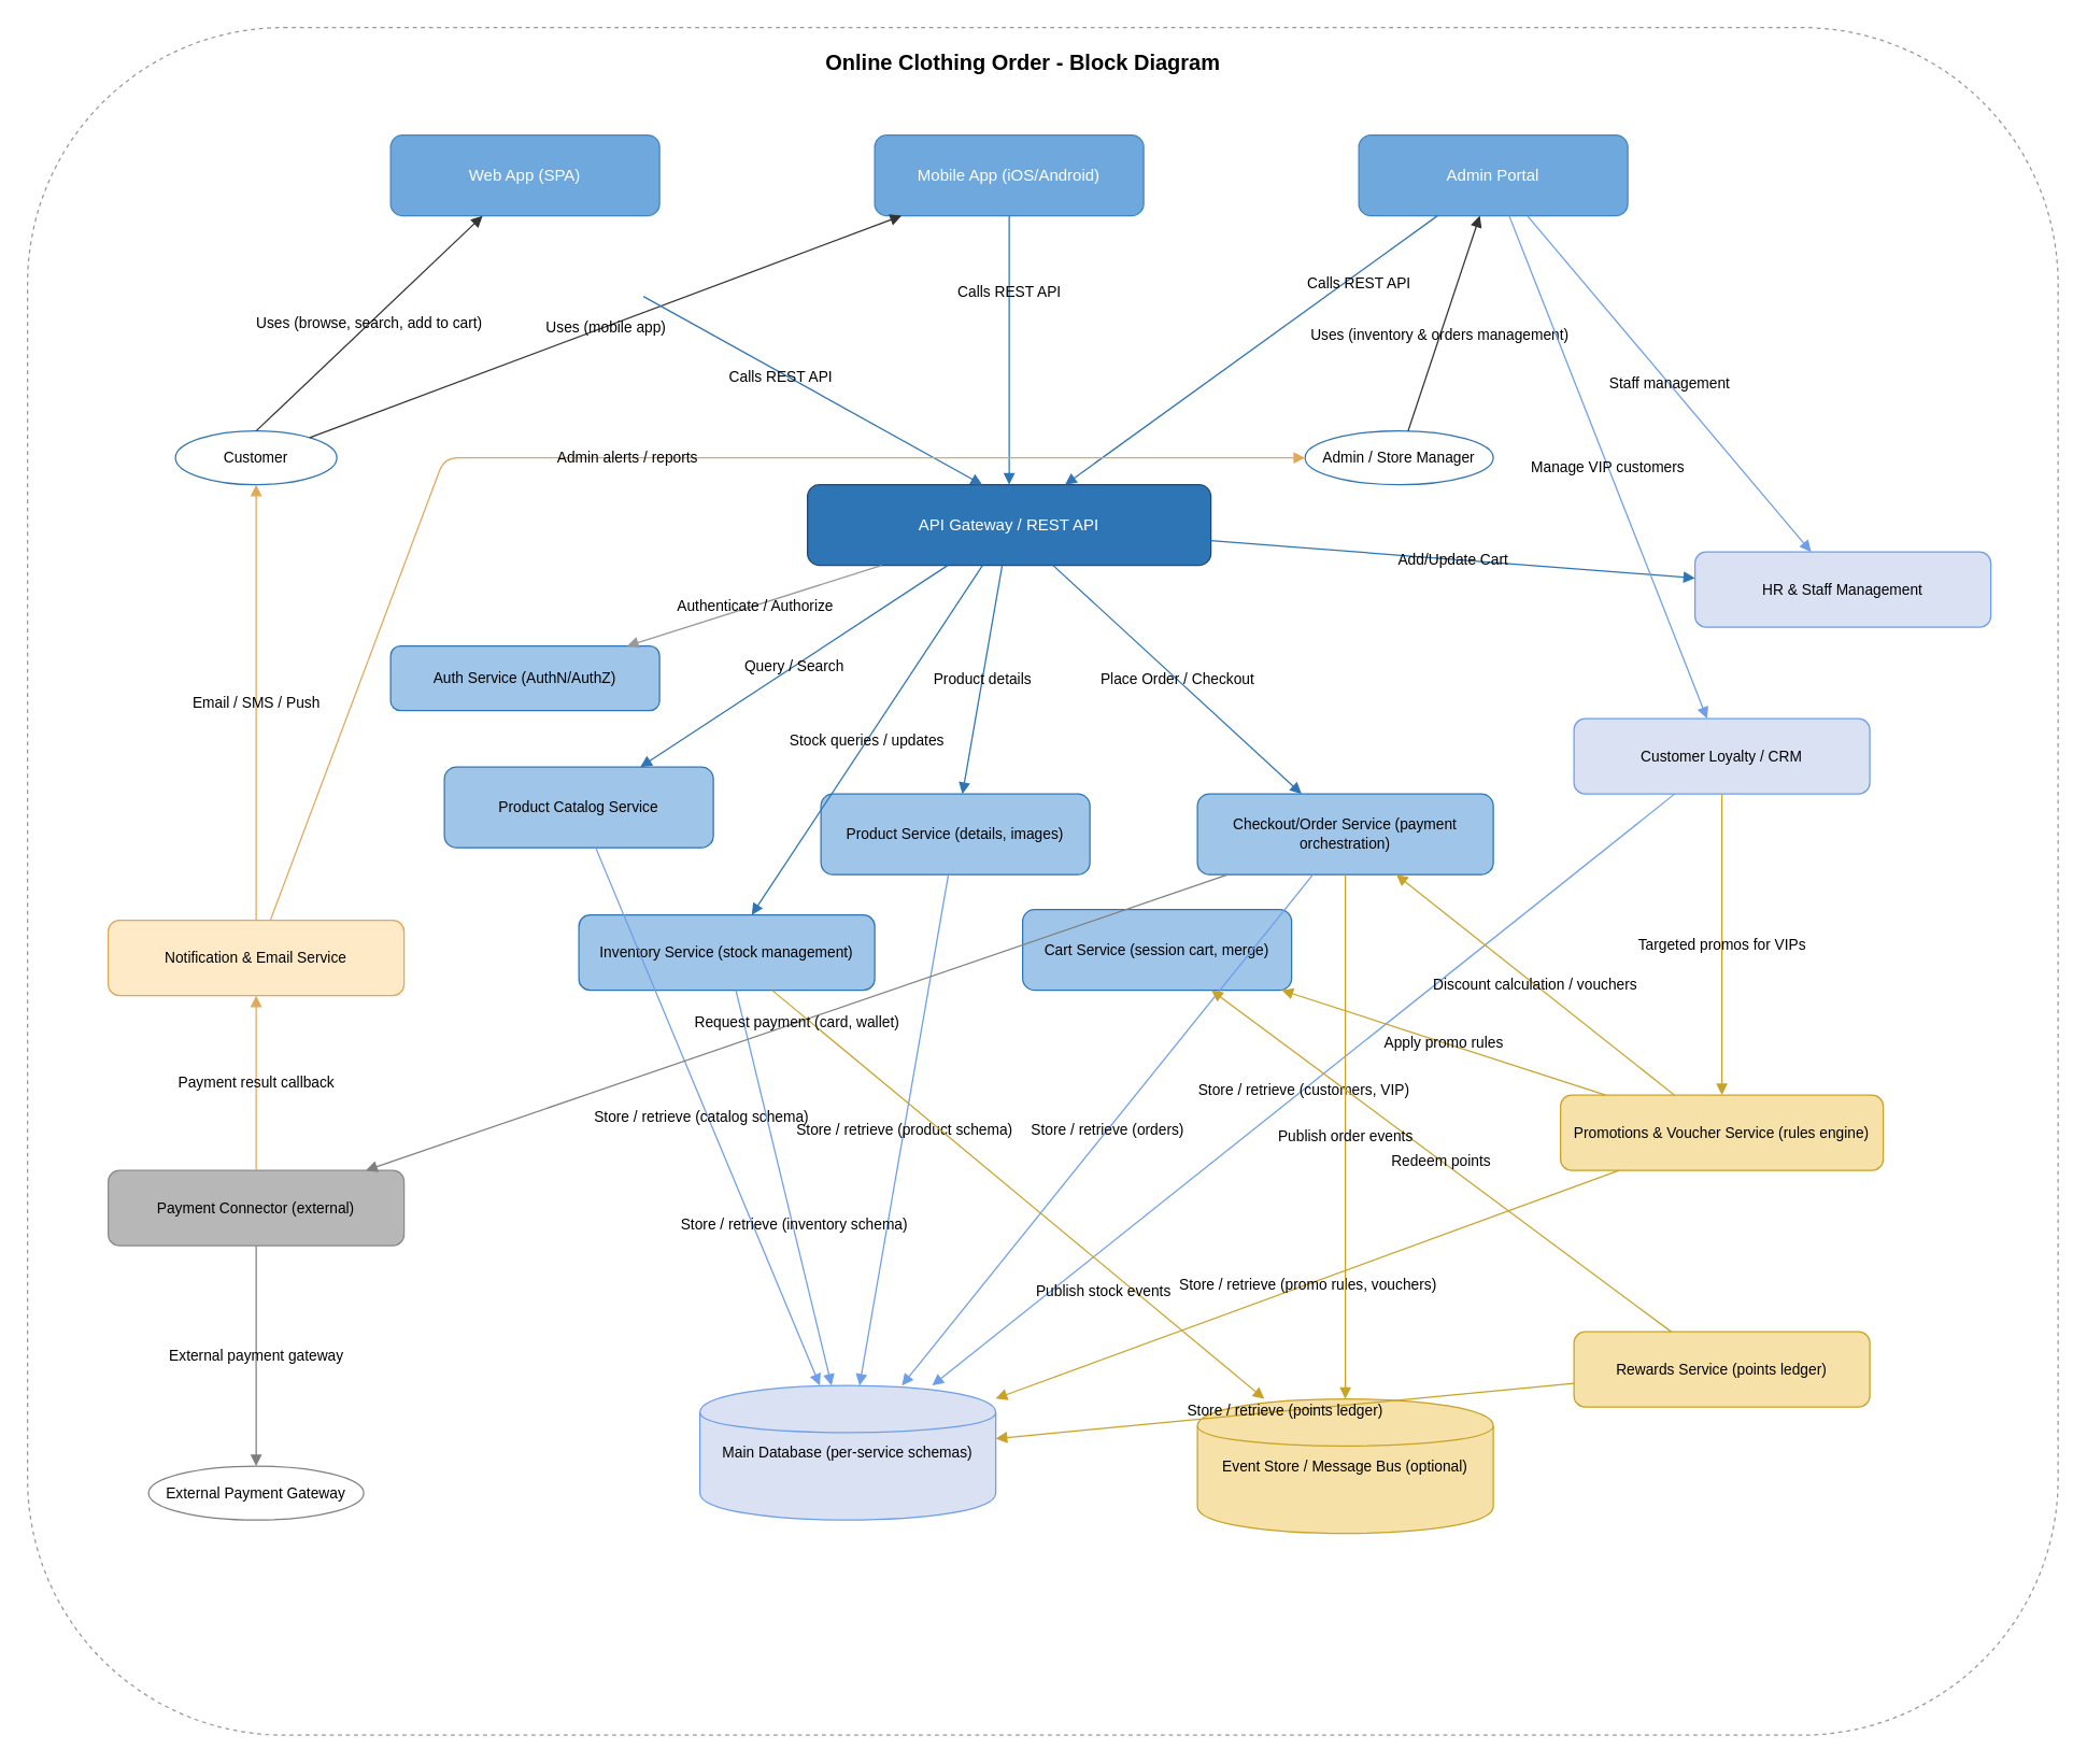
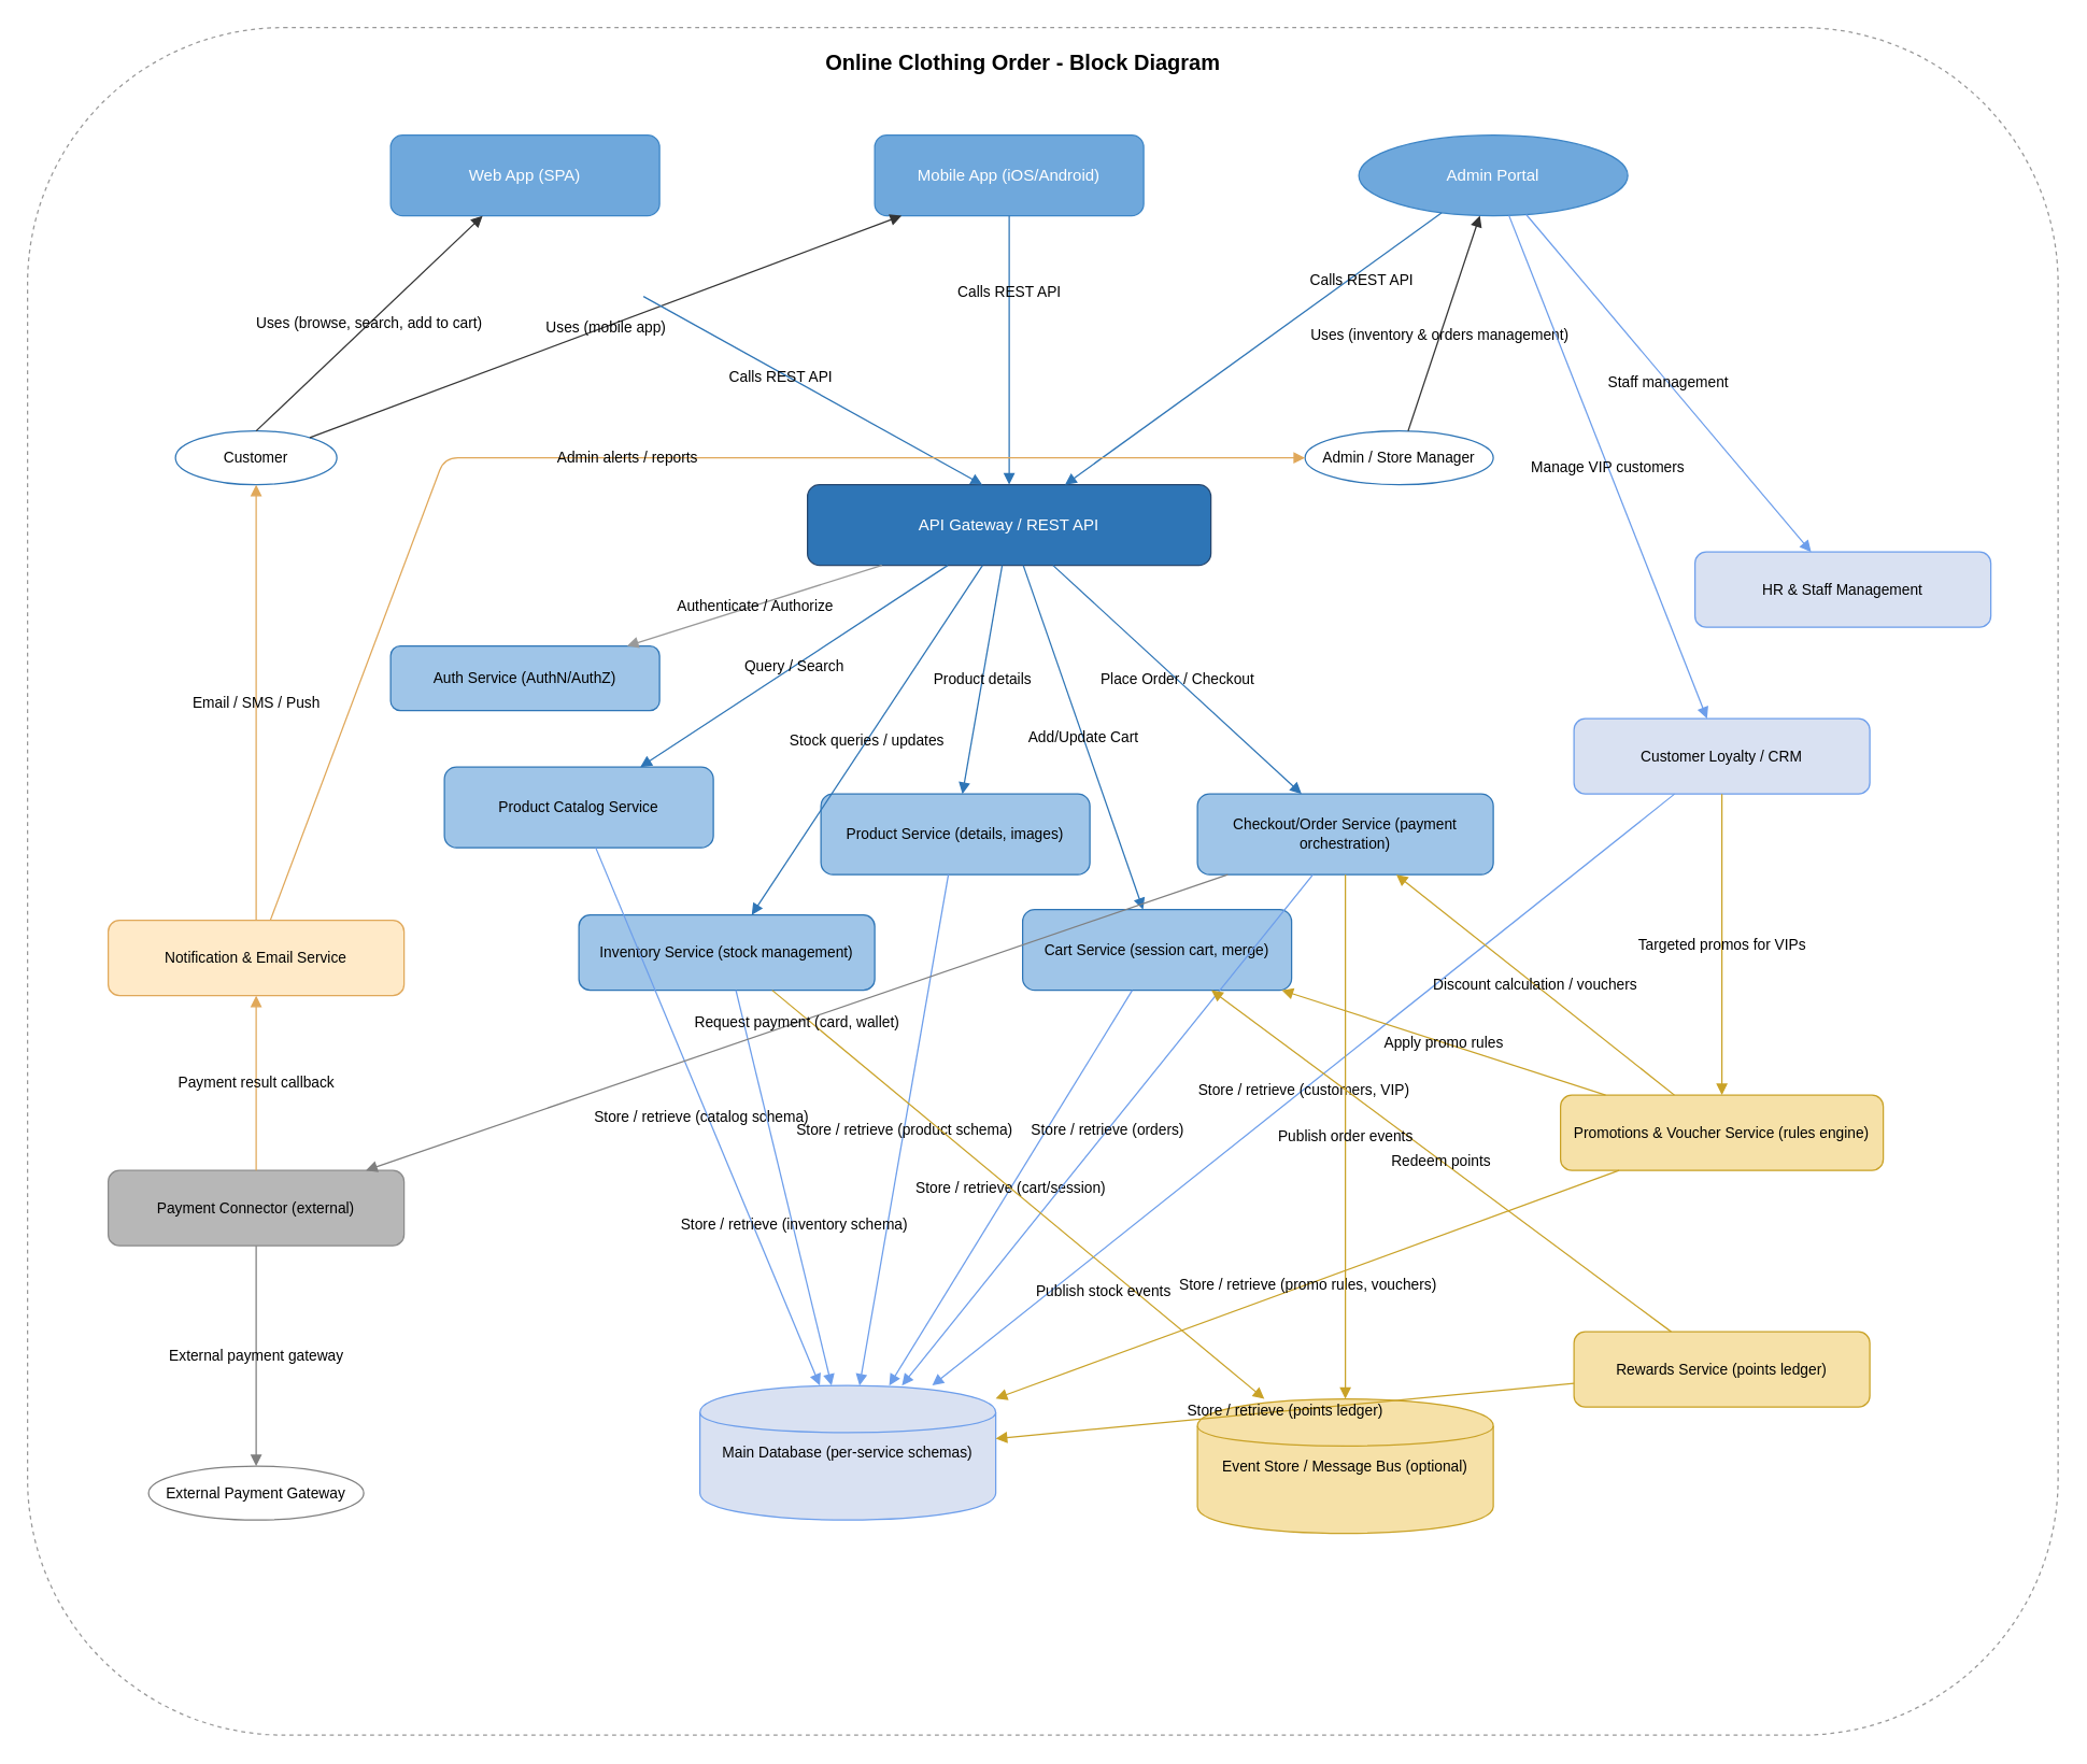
- <mxCell id="9" value="Admin Portal" style="rounded=1;whiteSpace=wrap;html=1;fillColor=#6fa8dc;strokeColor=#3d85c6;fontSize=12;align=center;fontColor=#ffffff;" vertex="1" parent="1"><mxGeometry x="1010" y="100" width="200" height="60" as="geometry" /></mxCell>
+ <mxCell id="9" value="Admin Portal" style="ellipse;whiteSpace=wrap;html=1;fillColor=#6fa8dc;strokeColor=#3d85c6;fontSize=12;align=center;fontColor=#ffffff;" vertex="1" parent="1"><mxGeometry x="1010" y="100" width="200" height="60" as="geometry" /></mxCell>
- <mxCell id="34" value="Add/Update Cart" style="endArrow=block;html=1;strokeColor=#2E75B6;labelBackgroundColor=none;" edge="1" parent="1" source="10" target="20"><mxGeometry relative="1" as="geometry" /></mxCell>
+ <mxCell id="34" value="Add/Update Cart" style="endArrow=block;html=1;strokeColor=#2E75B6;labelBackgroundColor=none;" edge="1" parent="1" source="10" target="14"><mxGeometry relative="1" as="geometry" /></mxCell>
+ <mxCell id="39" value="Store / retrieve (cart/session)" style="endArrow=block;html=1;strokeColor=#6D9EEB;labelBackgroundColor=none;" edge="1" parent="1" source="14" target="23"><mxGeometry relative="1" as="geometry" /></mxCell>
